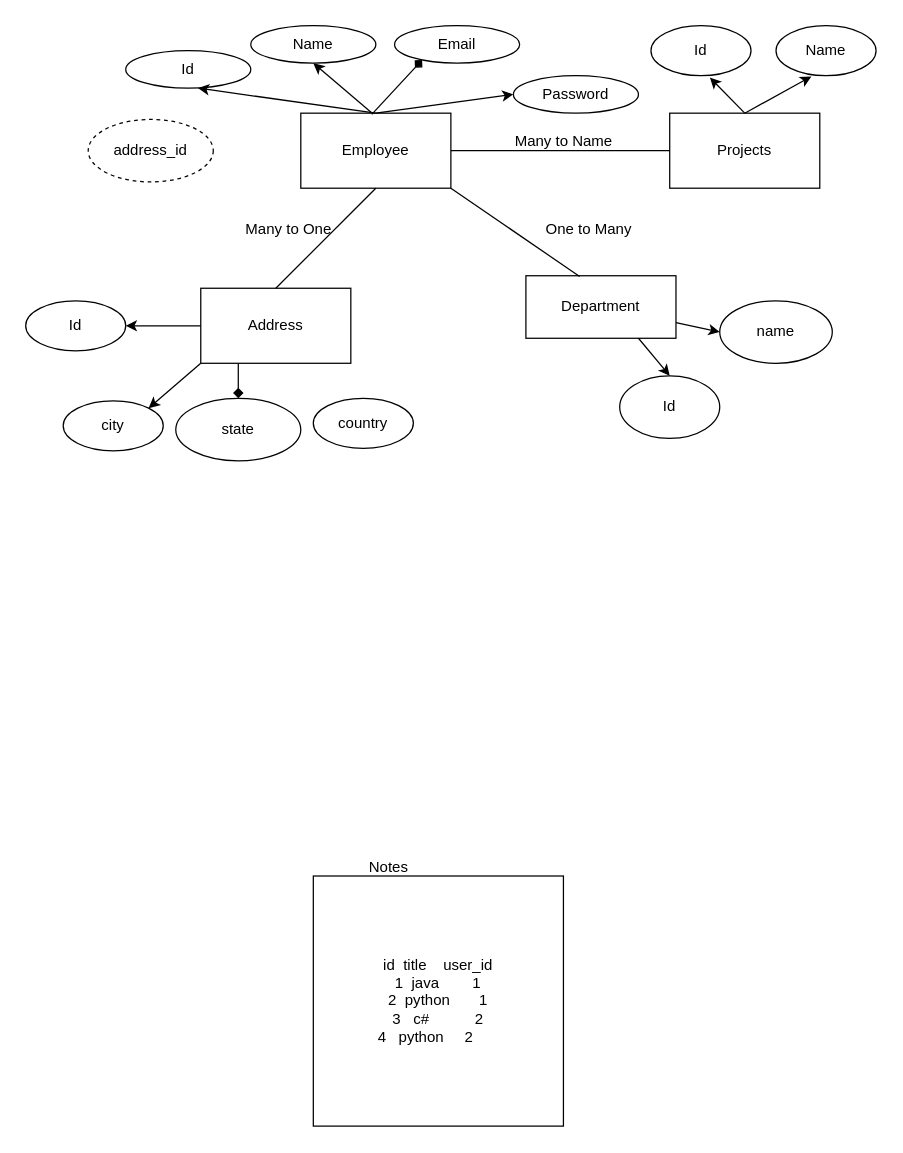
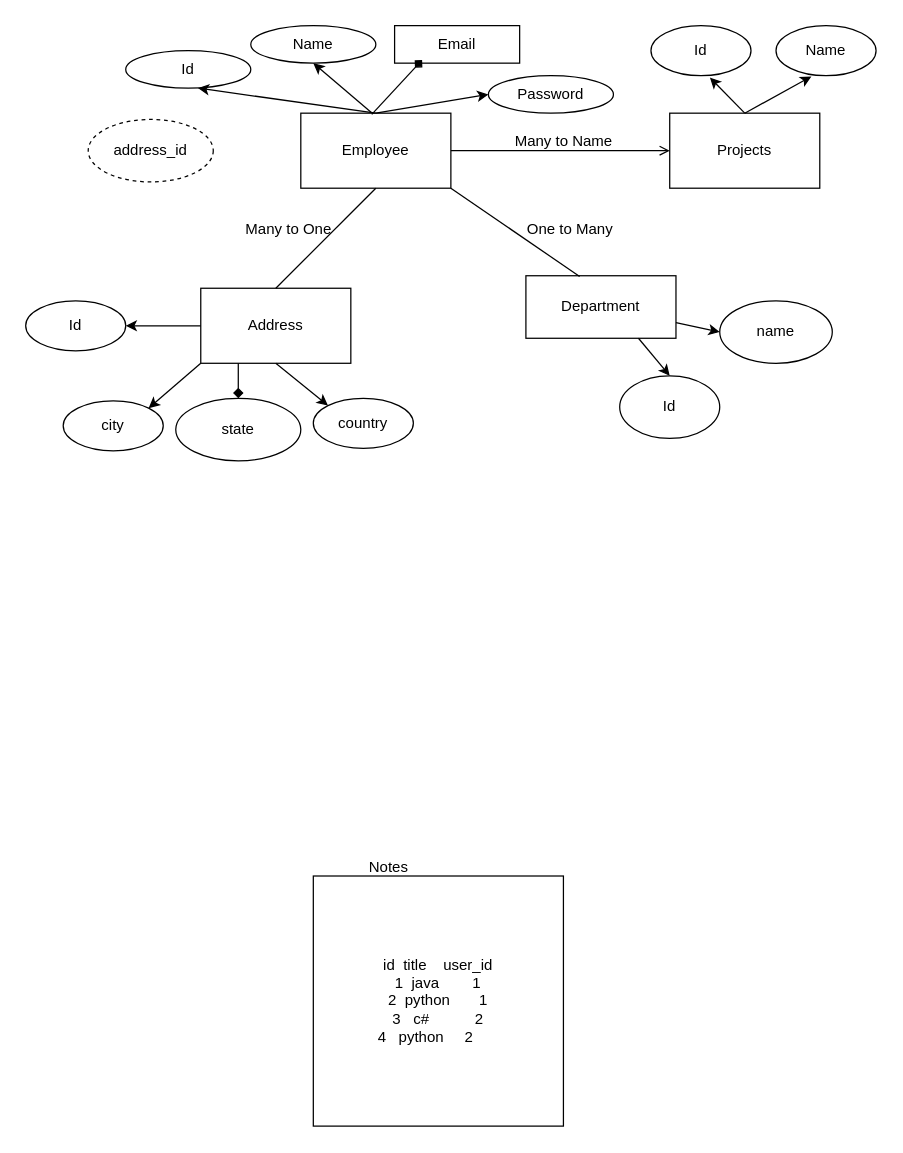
- <mxCell id="5" value="Email" style="ellipse;whiteSpace=wrap;html=1;" parent="1" vertex="1"><mxGeometry x="315" y="20" width="100" height="30" as="geometry" /></mxCell>
+ <mxCell id="5" value="Email" style="whiteSpace=wrap;html=1;rounded=0;" parent="1" vertex="1"><mxGeometry x="315" y="20" width="100" height="30" as="geometry" /></mxCell>
- <mxCell id="6" value="Password" style="ellipse;whiteSpace=wrap;html=1;" parent="1" vertex="1"><mxGeometry x="410" y="60" width="100" height="30" as="geometry" /></mxCell>
+ <mxCell id="6" value="Password" style="ellipse;whiteSpace=wrap;html=1;" parent="1" vertex="1"><mxGeometry x="390" y="60" width="100" height="30" as="geometry" /></mxCell>
- <mxCell id="16" value="" style="endArrow=none;html=1;rounded=0;exitX=1;exitY=0.5;exitDx=0;exitDy=0;entryX=0;entryY=0.5;entryDx=0;entryDy=0;" parent="1" source="2" target="11" edge="1"><mxGeometry width="50" height="50" relative="1" as="geometry"><mxPoint x="480" y="150" as="sourcePoint" /><mxPoint x="530" y="100" as="targetPoint" /></mxGeometry></mxCell>
+ <mxCell id="16" value="" style="endArrow=open;html=1;rounded=0;exitX=1;exitY=0.5;exitDx=0;exitDy=0;entryX=0;entryY=0.5;entryDx=0;entryDy=0;" parent="1" source="2" target="11" edge="1"><mxGeometry width="50" height="50" relative="1" as="geometry"><mxPoint x="480" y="150" as="sourcePoint" /><mxPoint x="530" y="100" as="targetPoint" /></mxGeometry></mxCell>
- <mxCell id="27" value="One to Many" style="text;html=1;align=center;verticalAlign=middle;resizable=0;points=[];autosize=1;strokeColor=none;fillColor=none;" parent="1" vertex="1"><mxGeometry x="425" y="168" width="90" height="30" as="geometry" /></mxCell>
+ <mxCell id="27" value="One to Many" style="text;html=1;align=center;verticalAlign=middle;resizable=0;points=[];autosize=1;strokeColor=none;fillColor=none;" parent="1" vertex="1"><mxGeometry x="410" y="168" width="90" height="30" as="geometry" /></mxCell>
+ <mxCell id="36" value="" style="endArrow=classic;html=1;rounded=0;entryX=0;entryY=0;entryDx=0;entryDy=0;exitX=0.5;exitY=1;exitDx=0;exitDy=0;" parent="1" source="18" target="32" edge="1"><mxGeometry width="50" height="50" relative="1" as="geometry"><mxPoint x="240" y="298" as="sourcePoint" /><mxPoint x="240" y="326" as="targetPoint" /></mxGeometry></mxCell>
